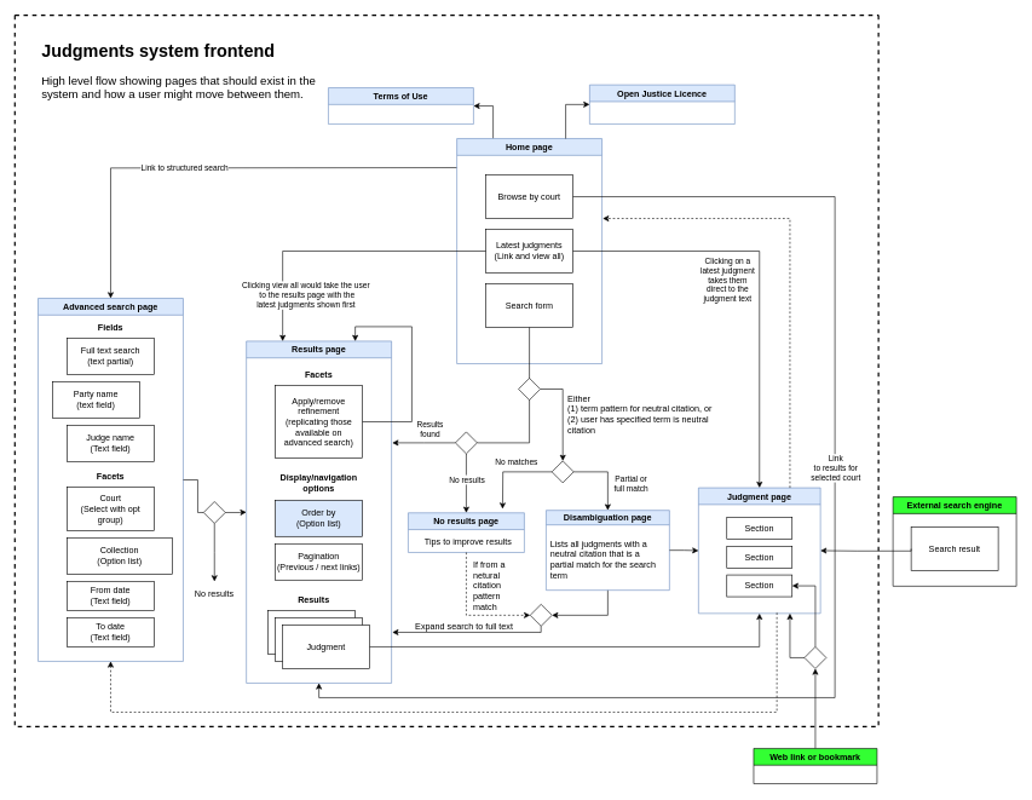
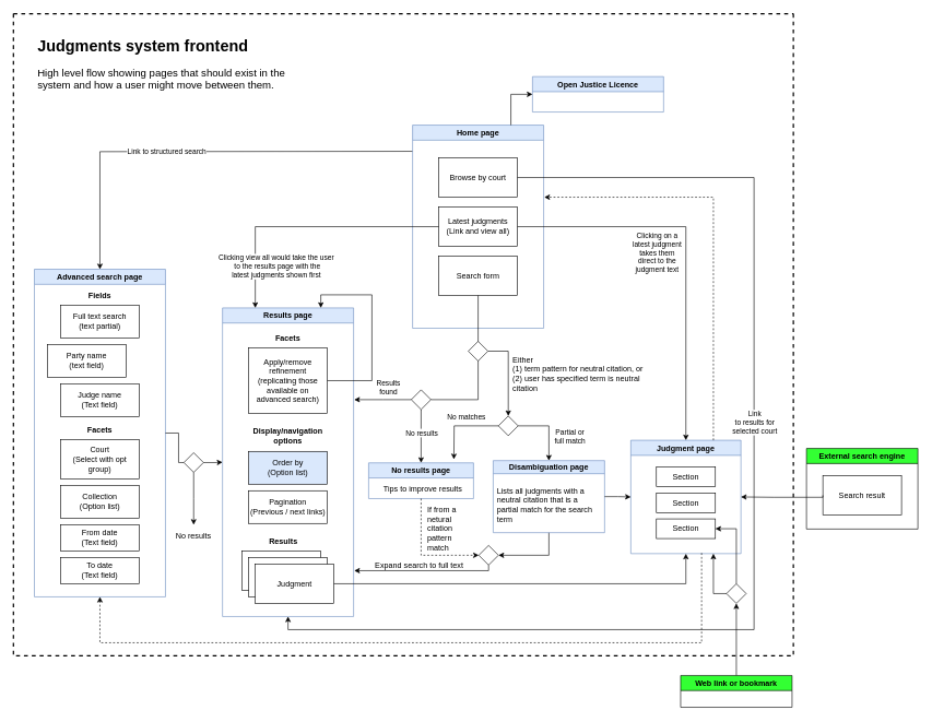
- <mxCell id="68" value="Terms of Use" style="swimlane;fillColor=#dae8fc;strokeColor=#6c8ebf;" parent="66" vertex="1"><mxGeometry x="432" y="100" width="200" height="50" as="geometry" /></mxCell>
- <mxCell id="4" value="" style="edgeStyle=orthogonalEdgeStyle;rounded=0;orthogonalLoop=1;jettySize=auto;html=1;entryX=1;entryY=0.5;entryDx=0;entryDy=0;exitX=0.25;exitY=0;exitDx=0;exitDy=0;" parent="1" source="5" target="68" edge="1"><mxGeometry relative="1" as="geometry" /></mxCell>
- <mxCell id="28" value="Collection&lt;br&gt;(Option list)" style="rounded=0;whiteSpace=wrap;html=1;" parent="25" vertex="1"><mxGeometry x="40" y="330" width="145" height="50" as="geometry" /></mxCell>
+ <mxCell id="28" value="Collection&lt;br&gt;(Option list)" style="rounded=0;whiteSpace=wrap;html=1;" parent="25" vertex="1"><mxGeometry x="40" y="330" width="120" height="50" as="geometry" /></mxCell>
